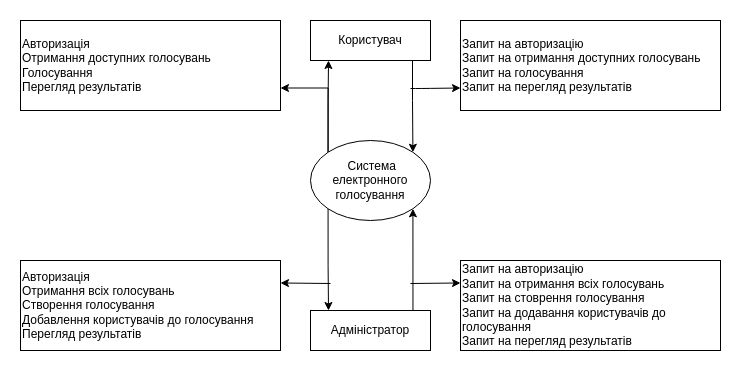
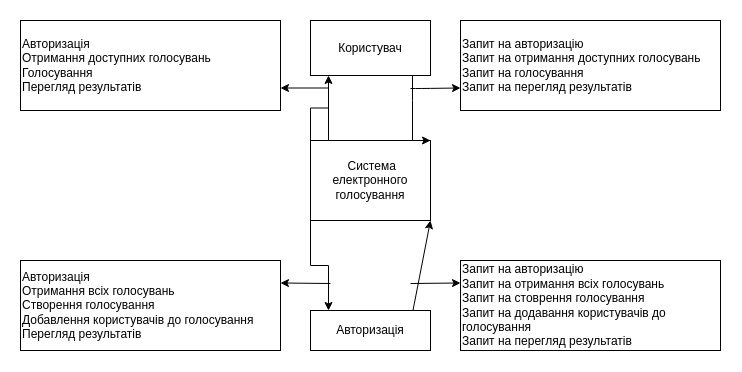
- <mxCell id="9" value="Користувач" style="rounded=0;whiteSpace=wrap;html=1;" vertex="1" parent="1"><mxGeometry x="310" y="20" width="120" height="40" as="geometry" /></mxCell>
+ <mxCell id="9" value="Користувач" style="rounded=0;whiteSpace=wrap;html=1;" vertex="1" parent="1"><mxGeometry x="310" y="20" width="120" height="55" as="geometry" /></mxCell>
- <mxCell id="5" value="&amp;nbsp;Система електронного голосування" style="ellipse;whiteSpace=wrap;html=1;" vertex="1" parent="1"><mxGeometry x="310" y="140" width="120" height="80" as="geometry" /></mxCell>
+ <mxCell id="5" value="&amp;nbsp;Система електронного голосування" style="whiteSpace=wrap;html=1;rounded=0;" vertex="1" parent="1"><mxGeometry x="310" y="140" width="120" height="80" as="geometry" /></mxCell>
- <mxCell id="10" value="Адміністратор" style="rounded=0;whiteSpace=wrap;html=1;" vertex="1" parent="1"><mxGeometry x="310" y="310" width="120" height="40" as="geometry" /></mxCell>
+ <mxCell id="10" value="Авторизація" style="rounded=0;whiteSpace=wrap;html=1;" vertex="1" parent="1"><mxGeometry x="310" y="310" width="120" height="40" as="geometry" /></mxCell>
